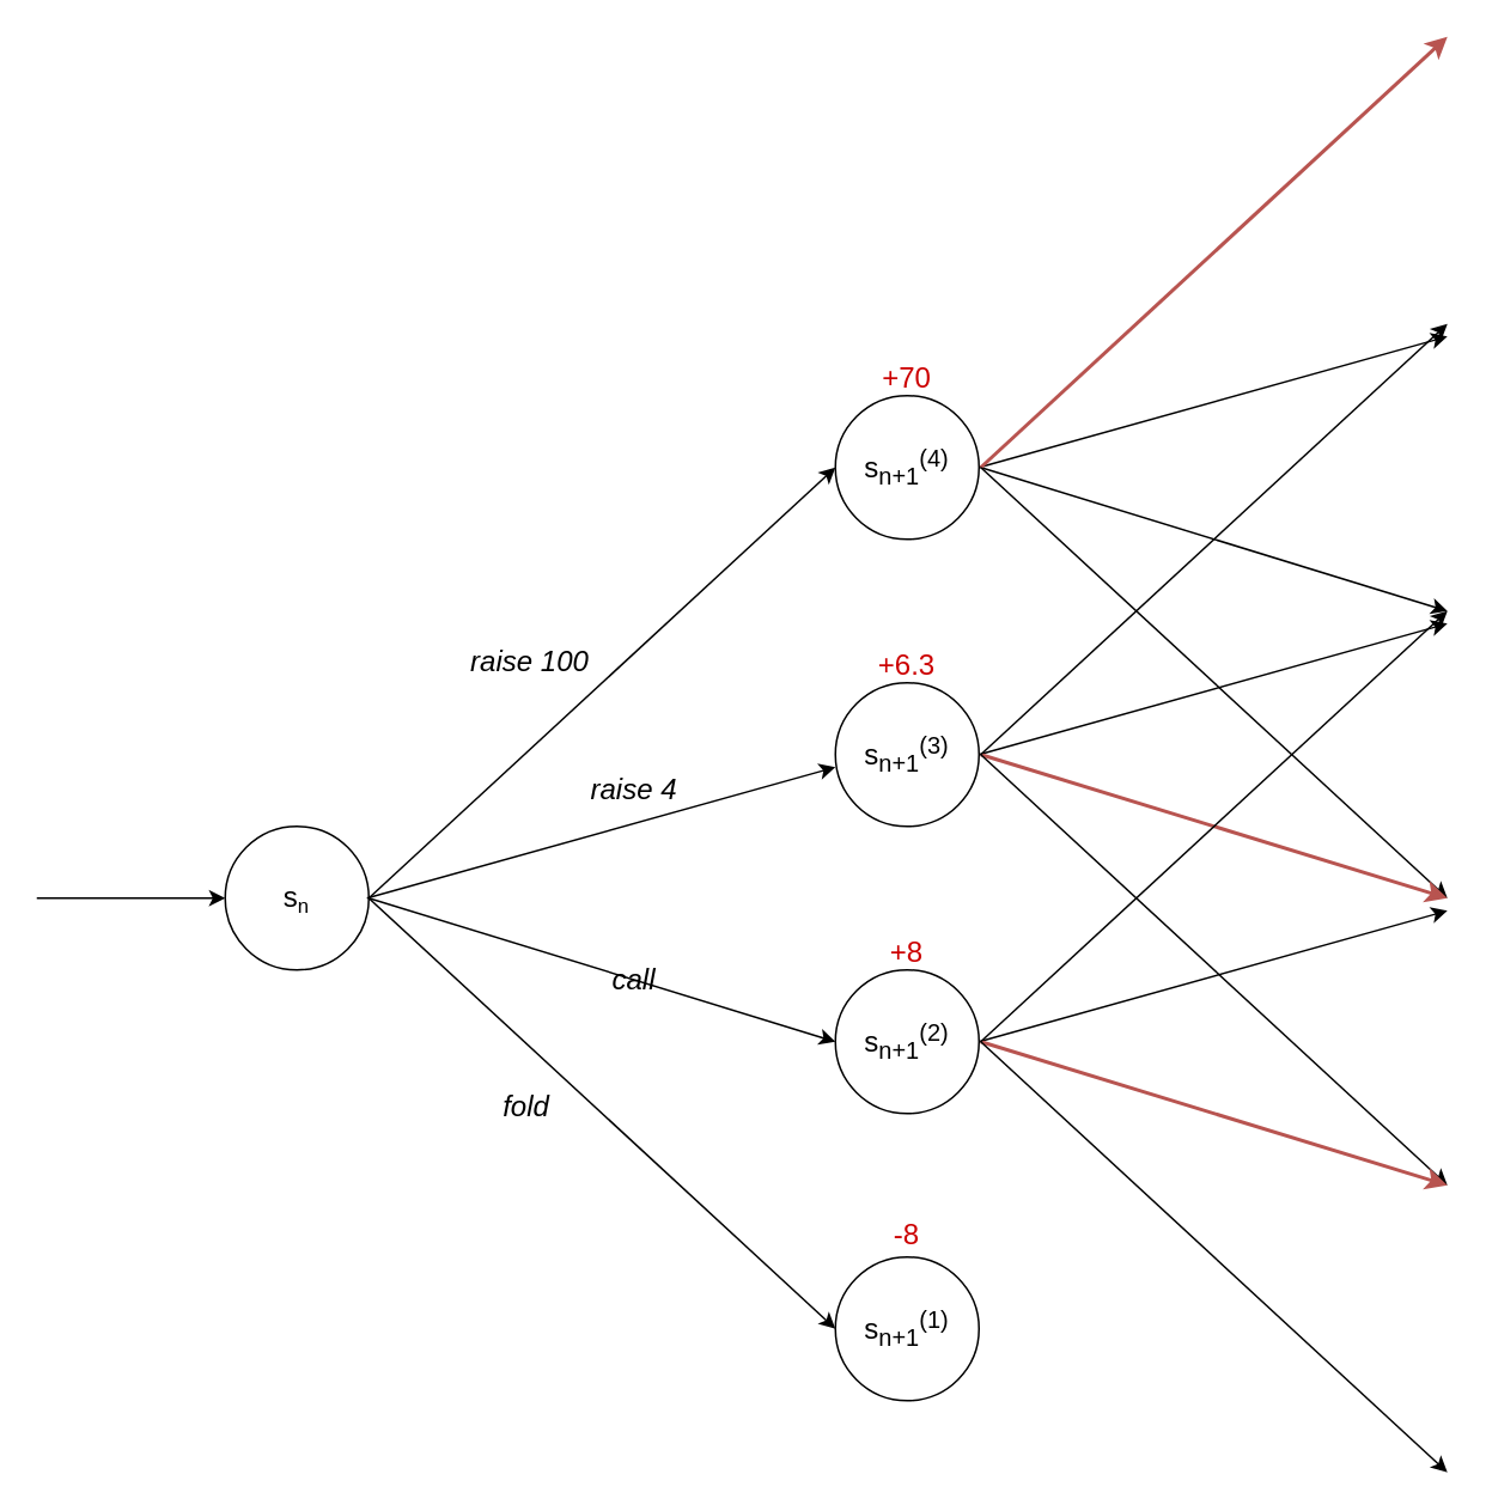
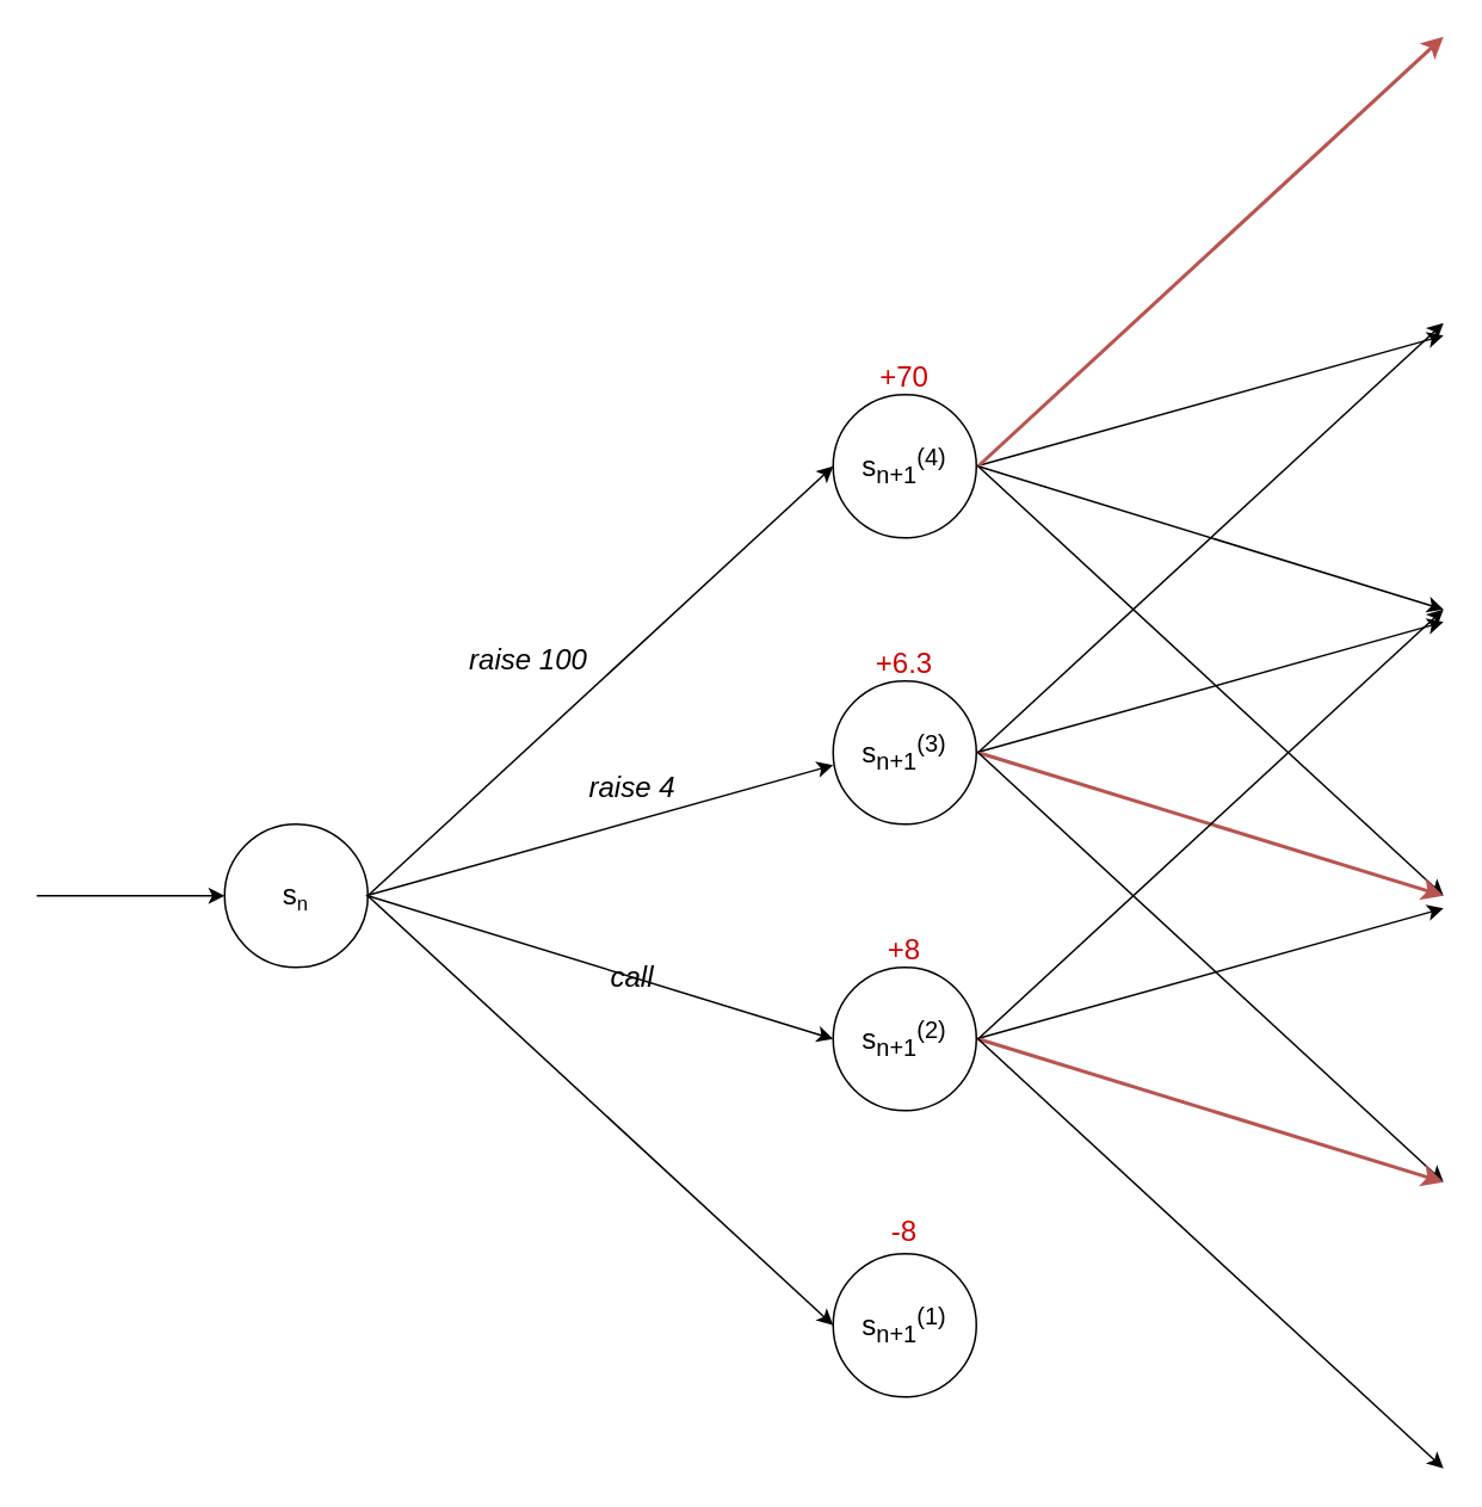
- <mxCell id="28" value="&lt;i&gt;fold&lt;/i&gt;" style="text;html=1;strokeColor=none;fillColor=none;align=center;verticalAlign=middle;whiteSpace=wrap;rounded=0;fontSize=16;" parent="1" vertex="1"><mxGeometry x="261" y="606" width="64" height="20" as="geometry" /></mxCell>
